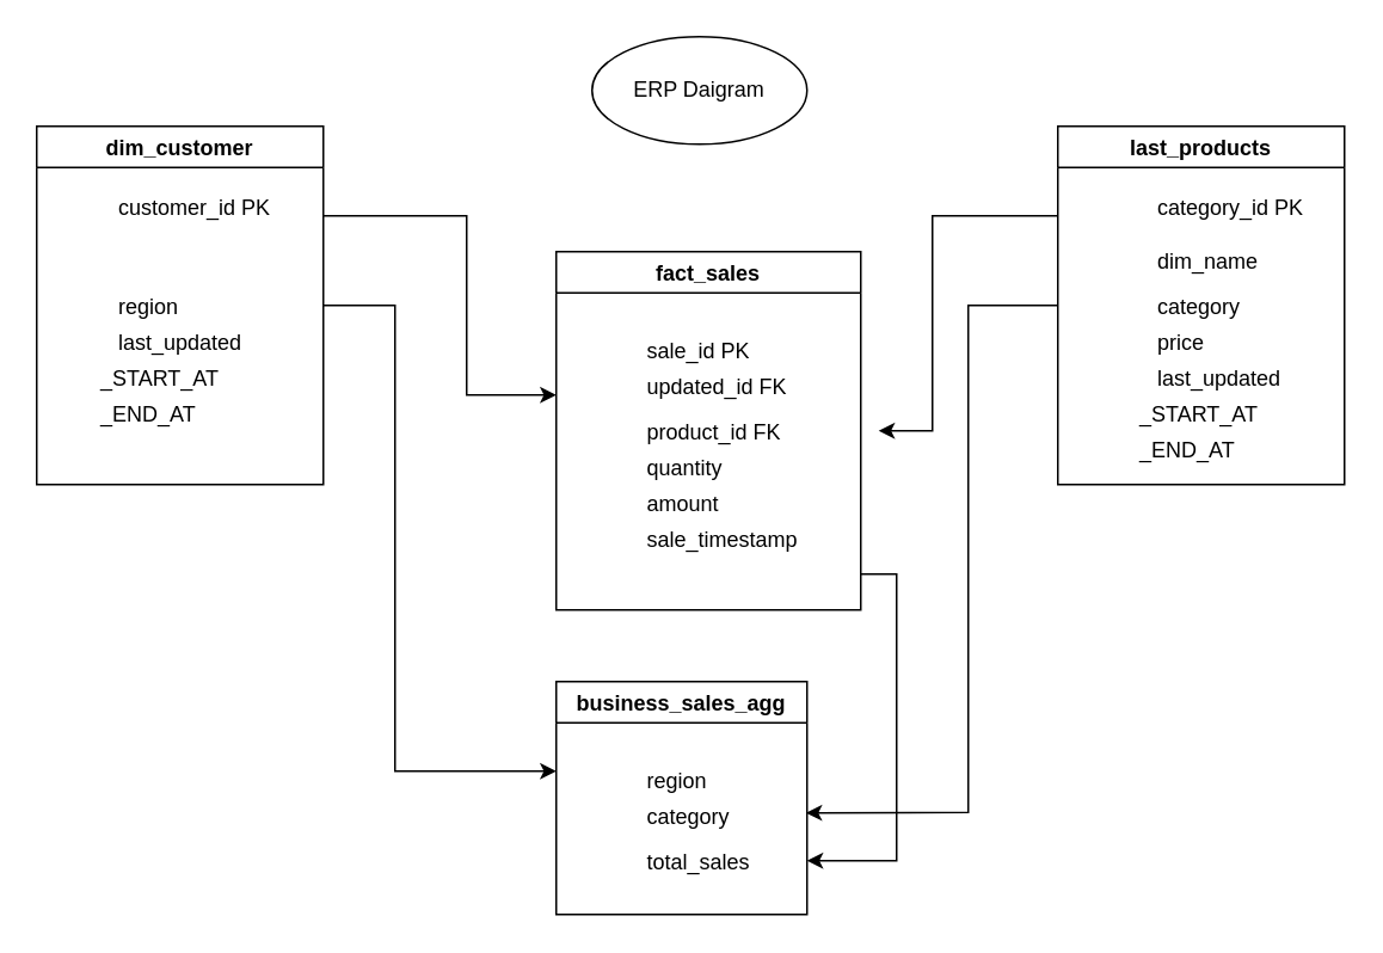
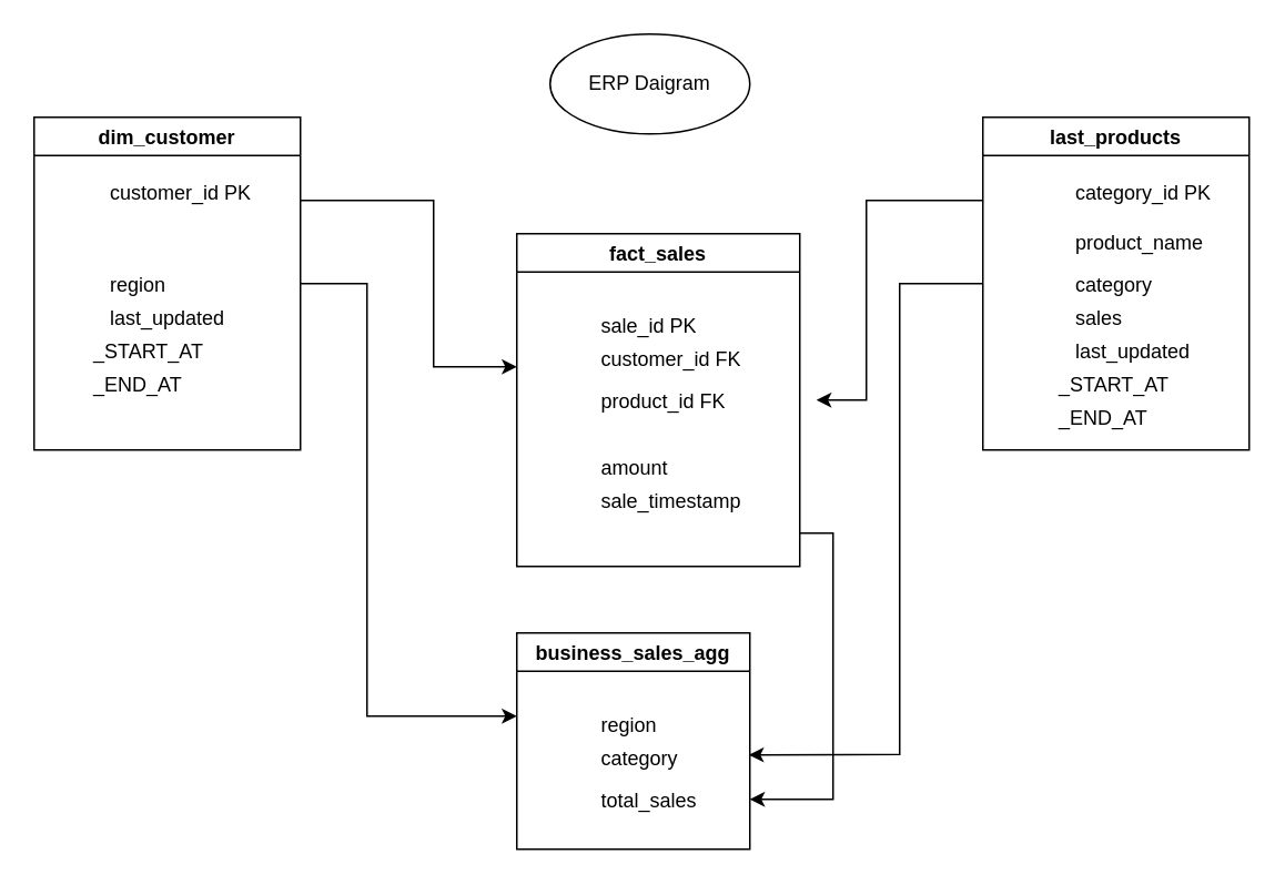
- <mxCell id="10" value="dim_name" style="text;strokeColor=none;fillColor=none;align=left;verticalAlign=middle;spacingLeft=4;spacingRight=4;overflow=hidden;points=[[0,0.5],[1,0.5]];portConstraint=eastwest;rotatable=0;" vertex="1" parent="8"><mxGeometry x="50" y="60" width="110" height="30" as="geometry" /></mxCell>
+ <mxCell id="10" value="product_name" style="text;strokeColor=none;fillColor=none;align=left;verticalAlign=middle;spacingLeft=4;spacingRight=4;overflow=hidden;points=[[0,0.5],[1,0.5]];portConstraint=eastwest;rotatable=0;" vertex="1" parent="8"><mxGeometry x="50" y="60" width="110" height="30" as="geometry" /></mxCell>
- <mxCell id="15" value="price" style="text;strokeColor=none;fillColor=none;align=left;verticalAlign=middle;spacingLeft=4;spacingRight=4;overflow=hidden;points=[[0,0.5],[1,0.5]];portConstraint=eastwest;rotatable=0;" vertex="1" parent="8"><mxGeometry x="50" y="110" width="110" height="20" as="geometry" /></mxCell>
+ <mxCell id="15" value="sales" style="text;strokeColor=none;fillColor=none;align=left;verticalAlign=middle;spacingLeft=4;spacingRight=4;overflow=hidden;points=[[0,0.5],[1,0.5]];portConstraint=eastwest;rotatable=0;" vertex="1" parent="8"><mxGeometry x="50" y="110" width="110" height="20" as="geometry" /></mxCell>
- <mxCell id="18" value="updated_id FK" style="text;strokeColor=none;fillColor=none;align=left;verticalAlign=middle;spacingLeft=4;spacingRight=4;overflow=hidden;points=[[0,0.5],[1,0.5]];portConstraint=eastwest;rotatable=0;" vertex="1" parent="16"><mxGeometry x="45" y="60" width="110" height="30" as="geometry" /></mxCell>
+ <mxCell id="18" value="customer_id FK" style="text;strokeColor=none;fillColor=none;align=left;verticalAlign=middle;spacingLeft=4;spacingRight=4;overflow=hidden;points=[[0,0.5],[1,0.5]];portConstraint=eastwest;rotatable=0;" vertex="1" parent="16"><mxGeometry x="45" y="60" width="110" height="30" as="geometry" /></mxCell>
- <mxCell id="22" value="quantity" style="text;strokeColor=none;fillColor=none;align=left;verticalAlign=middle;spacingLeft=4;spacingRight=4;overflow=hidden;points=[[0,0.5],[1,0.5]];portConstraint=eastwest;rotatable=0;" vertex="1" parent="16"><mxGeometry x="45" y="110" width="110" height="20" as="geometry" /></mxCell>
